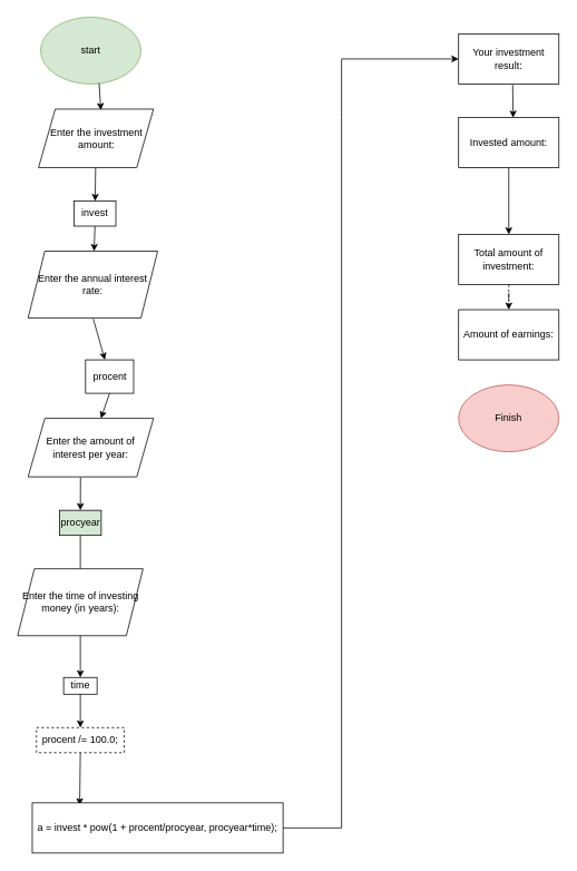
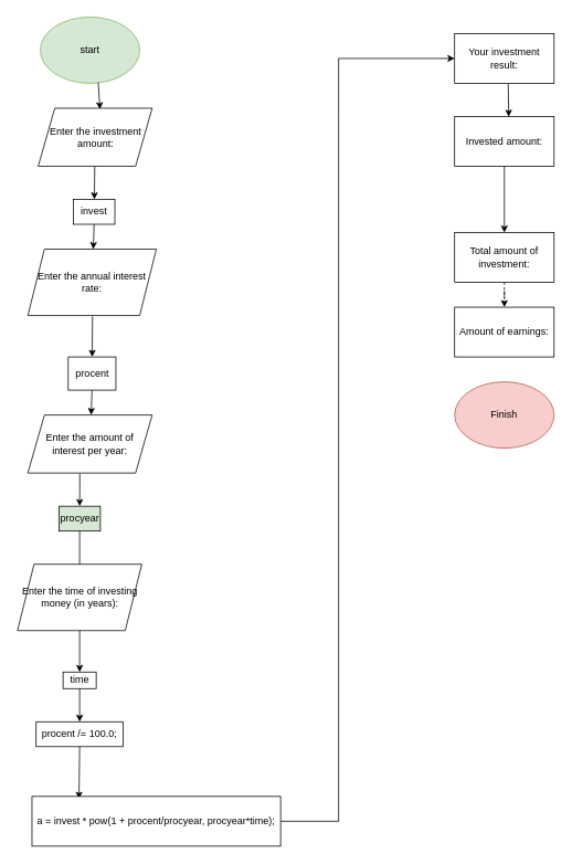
- <mxCell id="10" value="procent" style="rounded=0;whiteSpace=wrap;html=1;" vertex="1" parent="1"><mxGeometry x="101.75" y="430" width="57.5" height="40" as="geometry" /></mxCell>
+ <mxCell id="10" value="procent" style="rounded=0;whiteSpace=wrap;html=1;" vertex="1" parent="1"><mxGeometry x="81.75" y="430" width="57.5" height="40" as="geometry" /></mxCell>
- <mxCell id="20" value="procent /= 100.0;" style="rounded=0;whiteSpace=wrap;html=1;dashed=1;" vertex="1" parent="1"><mxGeometry x="43" y="870" width="105" height="30" as="geometry" /></mxCell>
+ <mxCell id="20" value="procent /= 100.0;" style="rounded=0;whiteSpace=wrap;html=1;" vertex="1" parent="1"><mxGeometry x="43" y="870" width="105" height="30" as="geometry" /></mxCell>
